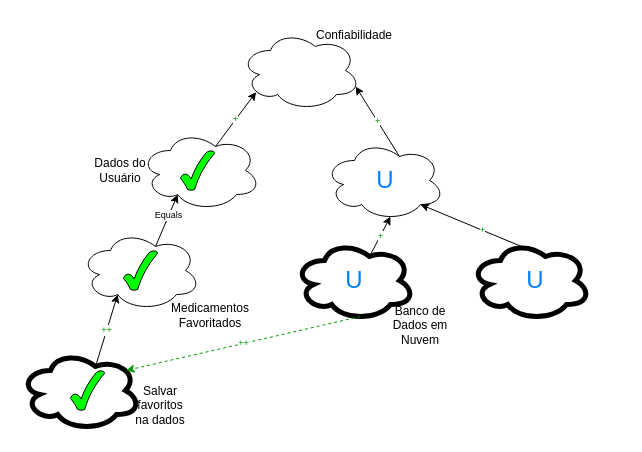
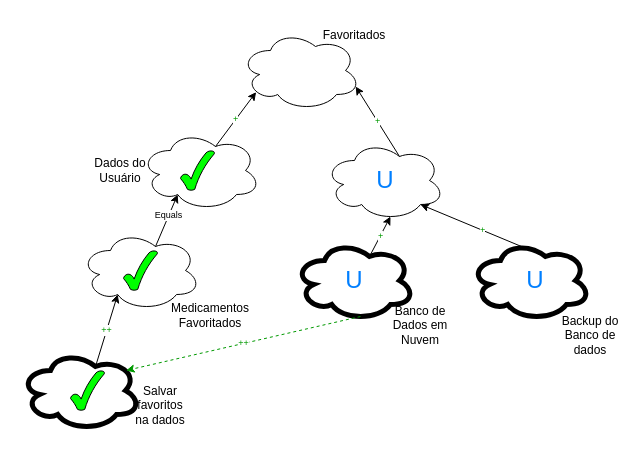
- <mxCell id="3" value="Confiabilidade" style="text;html=1;strokeColor=none;fillColor=none;align=center;verticalAlign=middle;whiteSpace=wrap;rounded=0;" parent="1" vertex="1"><mxGeometry x="324" y="20" width="60" height="30" as="geometry" /></mxCell>
+ <mxCell id="3" value="Favoritados" style="text;html=1;strokeColor=none;fillColor=none;align=center;verticalAlign=middle;whiteSpace=wrap;rounded=0;" parent="1" vertex="1"><mxGeometry x="324" y="20" width="60" height="30" as="geometry" /></mxCell>
+ <mxCell id="16" value="Backup do Banco de dados" style="text;html=1;strokeColor=none;fillColor=none;align=center;verticalAlign=middle;whiteSpace=wrap;rounded=0;" parent="1" vertex="1"><mxGeometry x="560" y="320" width="60" height="30" as="geometry" /></mxCell>
